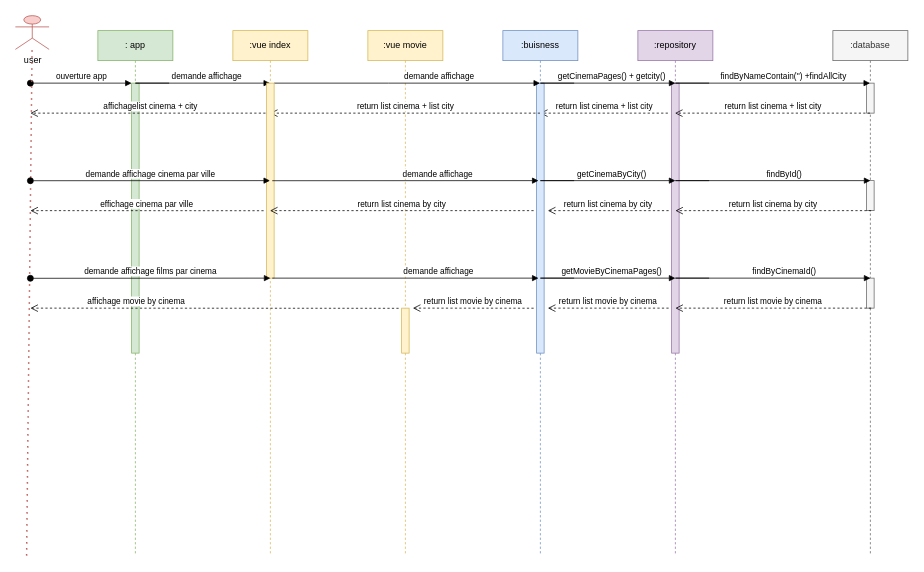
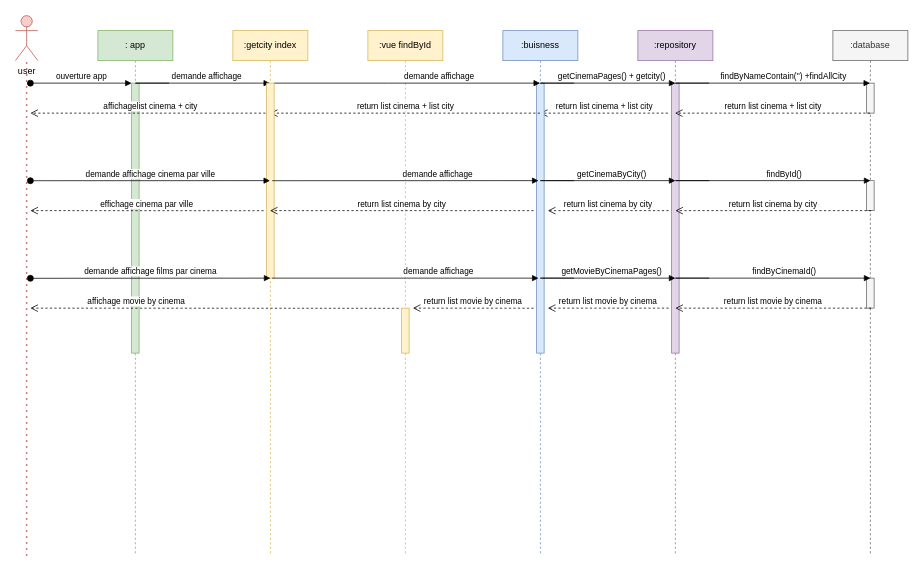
- <mxCell id="9" value="user" style="shape=umlActor;verticalLabelPosition=bottom;verticalAlign=top;html=1;outlineConnect=0;fillColor=#f8cecc;strokeColor=#b85450;" vertex="1" parent="1"><mxGeometry x="20" y="20" width="45" height="45" as="geometry" /></mxCell>
+ <mxCell id="9" value="user" style="shape=umlActor;verticalLabelPosition=bottom;verticalAlign=top;html=1;outlineConnect=0;fillColor=#f8cecc;strokeColor=#b85450;" vertex="1" parent="1"><mxGeometry x="20" y="20" width="30" height="60" as="geometry" /></mxCell>
- <mxCell id="24" value=":vue index" style="shape=umlLifeline;perimeter=lifelinePerimeter;whiteSpace=wrap;html=1;container=0;dropTarget=0;collapsible=0;recursiveResize=0;outlineConnect=0;portConstraint=eastwest;newEdgeStyle={&quot;edgeStyle&quot;:&quot;elbowEdgeStyle&quot;,&quot;elbow&quot;:&quot;vertical&quot;,&quot;curved&quot;:0,&quot;rounded&quot;:0};fillColor=#fff2cc;strokeColor=#d6b656;" vertex="1" parent="1"><mxGeometry x="310" y="40" width="100" height="700" as="geometry" /></mxCell>
+ <mxCell id="24" value=":getcity index" style="shape=umlLifeline;perimeter=lifelinePerimeter;whiteSpace=wrap;html=1;container=0;dropTarget=0;collapsible=0;recursiveResize=0;outlineConnect=0;portConstraint=eastwest;newEdgeStyle={&quot;edgeStyle&quot;:&quot;elbowEdgeStyle&quot;,&quot;elbow&quot;:&quot;vertical&quot;,&quot;curved&quot;:0,&quot;rounded&quot;:0};fillColor=#fff2cc;strokeColor=#d6b656;" vertex="1" parent="1"><mxGeometry x="310" y="40" width="100" height="700" as="geometry" /></mxCell>
- <mxCell id="5" value=":vue movie" style="shape=umlLifeline;perimeter=lifelinePerimeter;whiteSpace=wrap;html=1;container=0;dropTarget=0;collapsible=0;recursiveResize=0;outlineConnect=0;portConstraint=eastwest;newEdgeStyle={&quot;edgeStyle&quot;:&quot;elbowEdgeStyle&quot;,&quot;elbow&quot;:&quot;vertical&quot;,&quot;curved&quot;:0,&quot;rounded&quot;:0};fillColor=#fff2cc;strokeColor=#d6b656;" parent="1" vertex="1"><mxGeometry x="490" y="40" width="100" height="700" as="geometry" /></mxCell>
+ <mxCell id="5" value=":vue findById" style="shape=umlLifeline;perimeter=lifelinePerimeter;whiteSpace=wrap;html=1;container=0;dropTarget=0;collapsible=0;recursiveResize=0;outlineConnect=0;portConstraint=eastwest;newEdgeStyle={&quot;edgeStyle&quot;:&quot;elbowEdgeStyle&quot;,&quot;elbow&quot;:&quot;vertical&quot;,&quot;curved&quot;:0,&quot;rounded&quot;:0};fillColor=#fff2cc;strokeColor=#d6b656;" parent="1" vertex="1"><mxGeometry x="490" y="40" width="100" height="700" as="geometry" /></mxCell>
